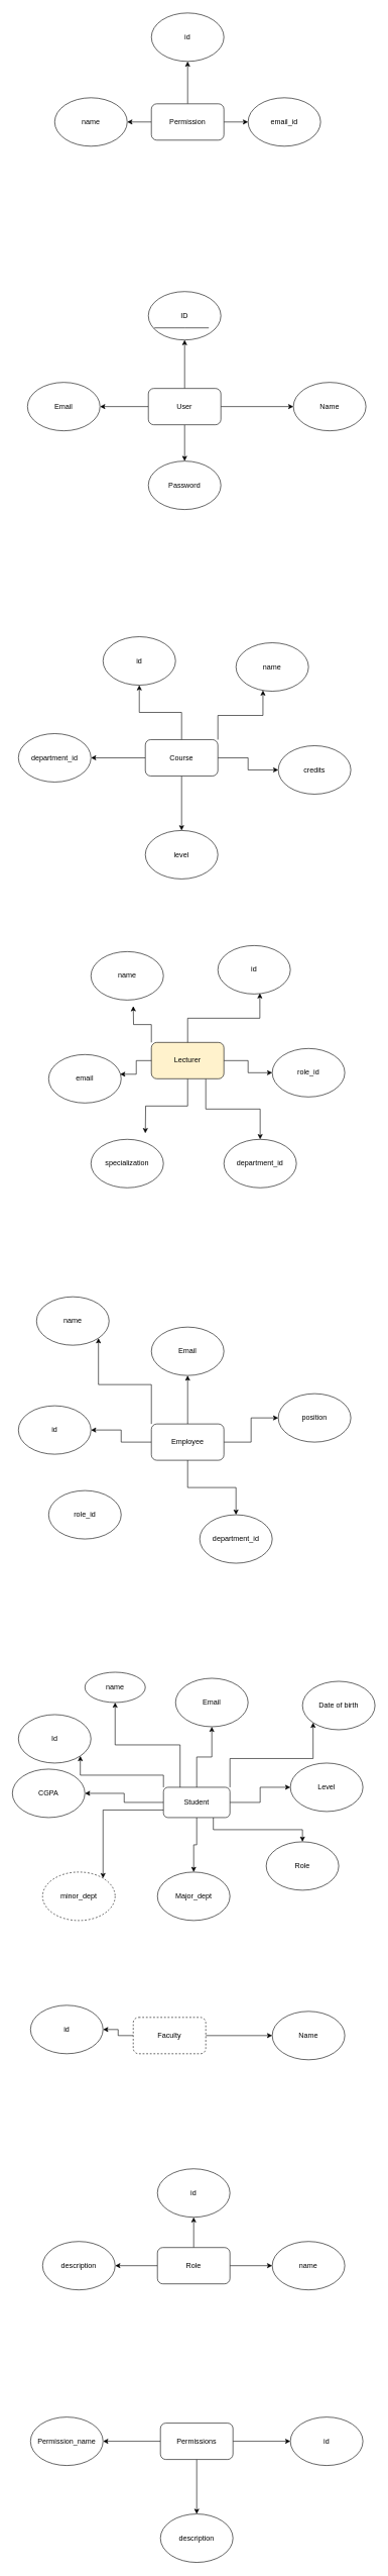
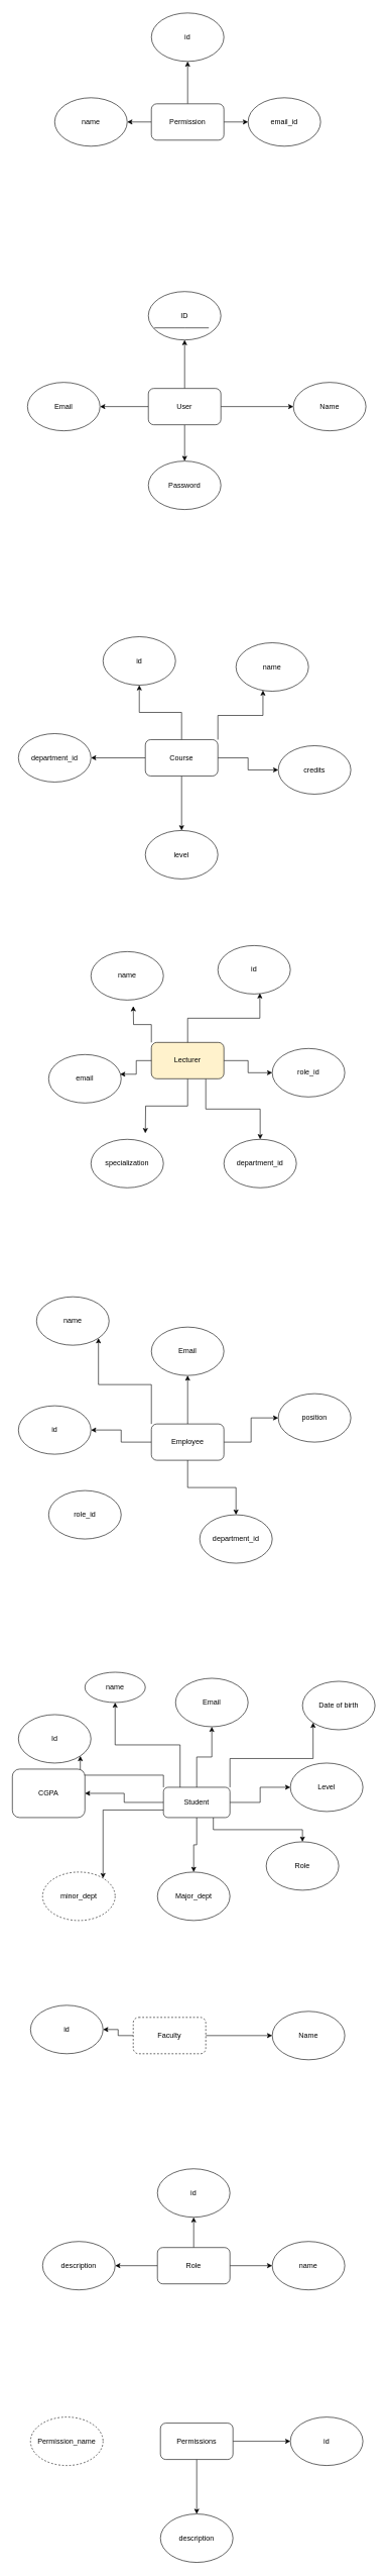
- <mxCell id="53" value="CGPA" style="ellipse;whiteSpace=wrap;html=1;" vertex="1" parent="1"><mxGeometry x="20" y="2920" width="120" height="80" as="geometry" /></mxCell>
+ <mxCell id="53" value="CGPA" style="whiteSpace=wrap;html=1;rounded=1;" vertex="1" parent="1"><mxGeometry x="20" y="2920" width="120" height="80" as="geometry" /></mxCell>
- <mxCell id="92" value="Permission_name" style="ellipse;whiteSpace=wrap;html=1;" vertex="1" parent="1"><mxGeometry x="50" y="3990" width="120" height="80" as="geometry" /></mxCell>
+ <mxCell id="92" value="Permission_name" style="ellipse;whiteSpace=wrap;html=1;dashed=1;" vertex="1" parent="1"><mxGeometry x="50" y="3990" width="120" height="80" as="geometry" /></mxCell>
- <mxCell id="36" value="" style="edgeStyle=orthogonalEdgeStyle;rounded=0;orthogonalLoop=1;jettySize=auto;html=1;" edge="1" parent="1" source="37" target="92"><mxGeometry relative="1" as="geometry" /></mxCell>
